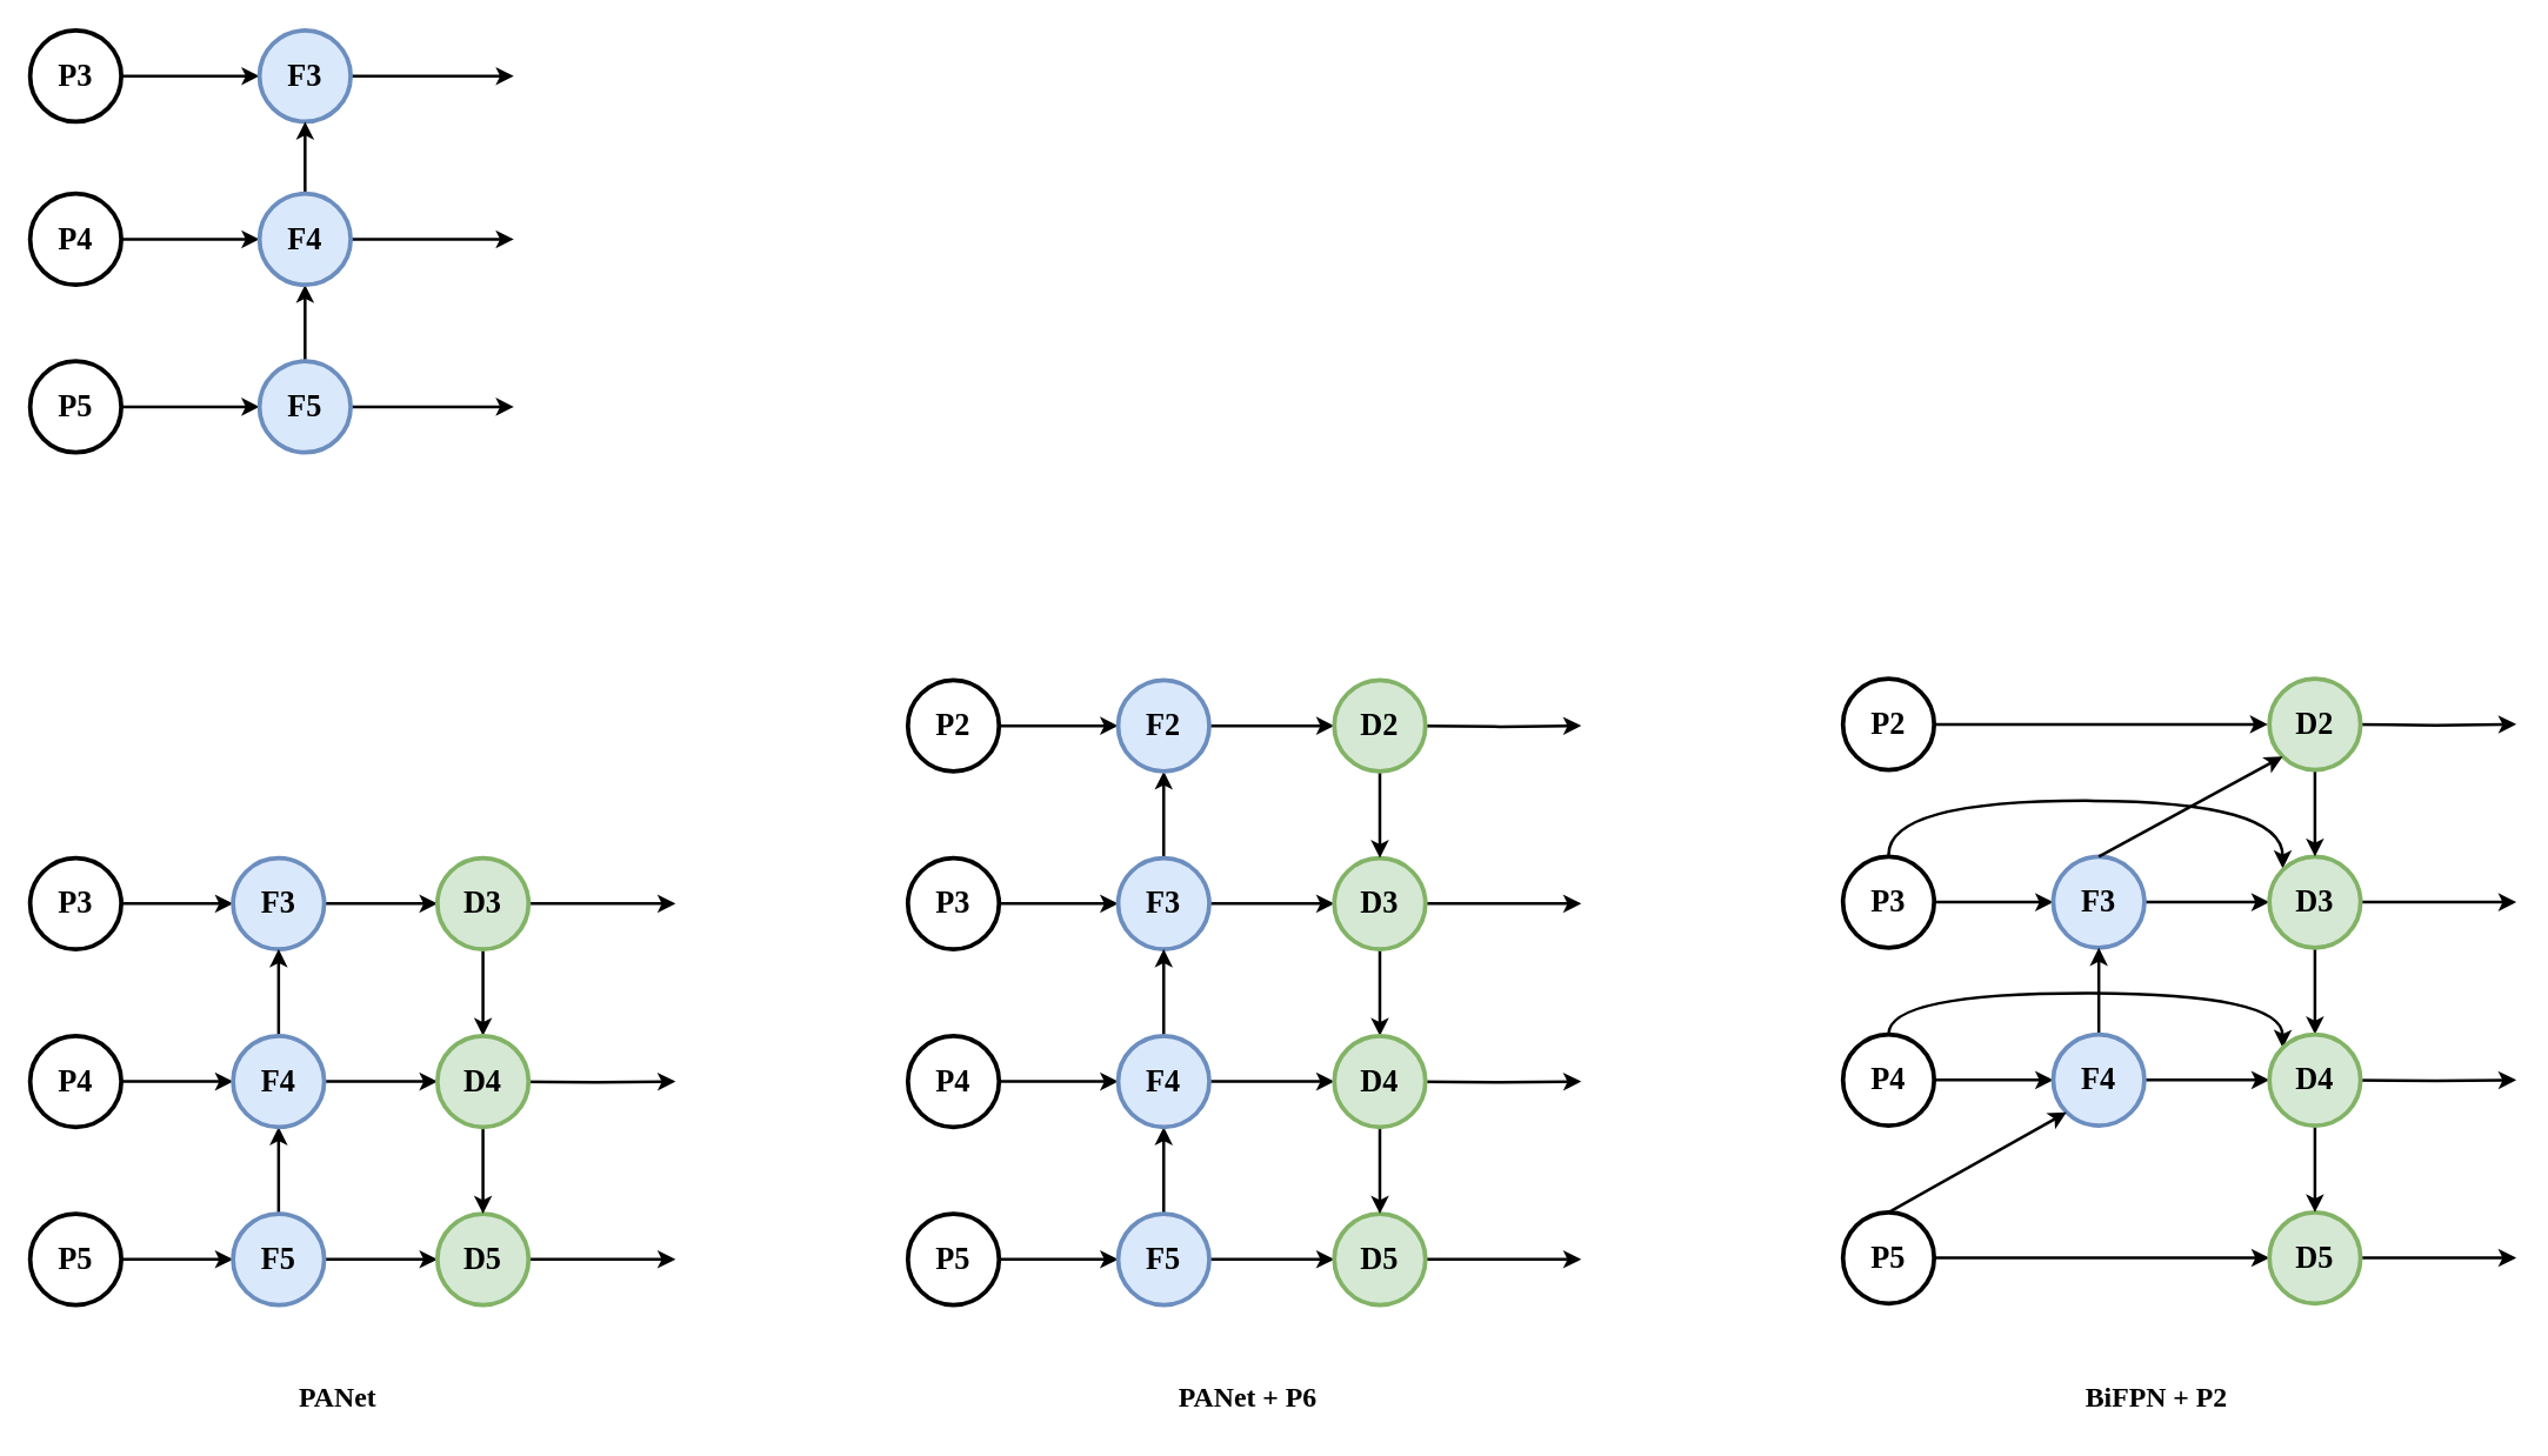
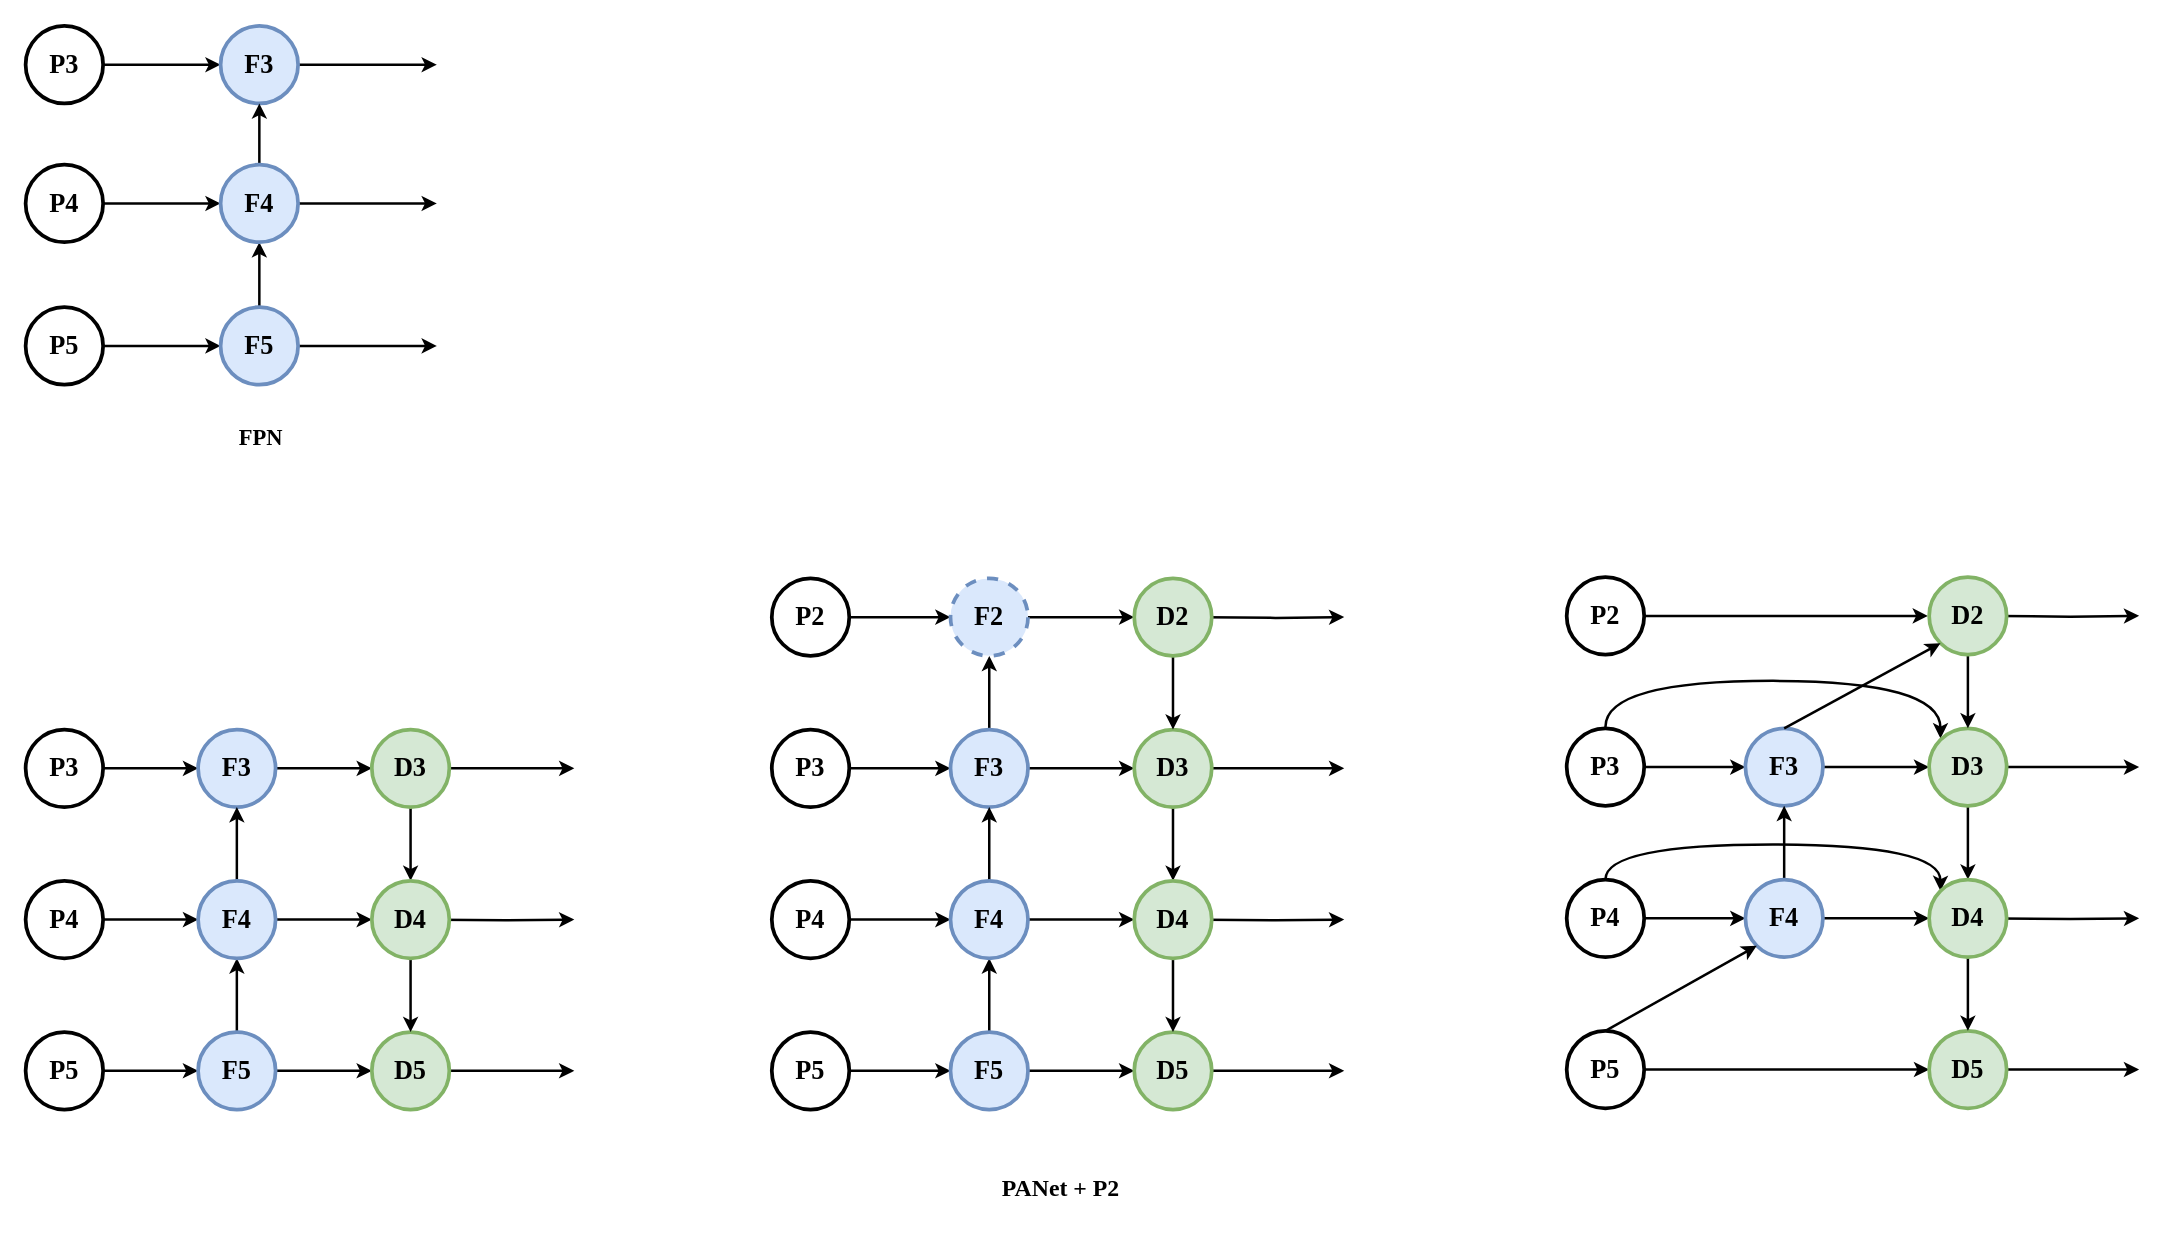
+ <mxCell id="30" value="&lt;font style=&quot;font-size: 18px;&quot;&gt;&lt;b&gt;FPN&lt;/b&gt;&lt;/font&gt;" style="text;html=1;align=center;verticalAlign=middle;resizable=0;points=[];autosize=1;strokeColor=none;fillColor=none;fontFamily=Times New Roman;" vertex="1" parent="1"><mxGeometry x="181" y="333" width="53" height="34" as="geometry" /></mxCell>
- <mxCell id="65" value="&lt;font style=&quot;font-size: 21px;&quot;&gt;&lt;b&gt;F2&lt;/b&gt;&lt;/font&gt;" style="ellipse;whiteSpace=wrap;html=1;aspect=fixed;strokeWidth=3;fillColor=#dae8fc;strokeColor=#6c8ebf;fontFamily=Times New Roman;" vertex="1" parent="1"><mxGeometry x="760" y="462" width="62" height="62" as="geometry" /></mxCell>
+ <mxCell id="65" value="&lt;font style=&quot;font-size: 21px;&quot;&gt;&lt;b&gt;F2&lt;/b&gt;&lt;/font&gt;" style="ellipse;whiteSpace=wrap;html=1;aspect=fixed;strokeWidth=3;fillColor=#dae8fc;strokeColor=#6c8ebf;fontFamily=Times New Roman;dashed=1;" vertex="1" parent="1"><mxGeometry x="760" y="462" width="62" height="62" as="geometry" /></mxCell>
- <mxCell id="99" value="&lt;span style=&quot;font-size: 19px;&quot;&gt;&lt;b&gt;PANet&lt;/b&gt;&lt;/span&gt;" style="text;html=1;align=center;verticalAlign=middle;resizable=0;points=[];autosize=1;strokeColor=none;fillColor=none;fontSize=11;fontFamily=Times New Roman;fontColor=default;" vertex="1" parent="1"><mxGeometry x="194" y="933" width="70" height="35" as="geometry" /></mxCell>
- <mxCell id="97" value="&lt;span style=&quot;font-size: 19px;&quot;&gt;&lt;b&gt;PANet + P6&lt;/b&gt;&lt;/span&gt;" style="text;html=1;align=center;verticalAlign=middle;resizable=0;points=[];autosize=1;strokeColor=none;fillColor=none;fontSize=11;fontFamily=Times New Roman;fontColor=default;" vertex="1" parent="1"><mxGeometry x="792" y="933" width="112" height="35" as="geometry" /></mxCell>
+ <mxCell id="97" value="&lt;span style=&quot;font-size: 19px;&quot;&gt;&lt;b&gt;PANet + P2&lt;/b&gt;&lt;/span&gt;" style="text;html=1;align=center;verticalAlign=middle;resizable=0;points=[];autosize=1;strokeColor=none;fillColor=none;fontSize=11;fontFamily=Times New Roman;fontColor=default;" vertex="1" parent="1"><mxGeometry x="792" y="933" width="112" height="35" as="geometry" /></mxCell>
- <mxCell id="98" value="&lt;span style=&quot;font-size: 19px;&quot;&gt;&lt;b&gt;BiFPN + P2&lt;/b&gt;&lt;/span&gt;" style="text;html=1;align=center;verticalAlign=middle;resizable=0;points=[];autosize=1;strokeColor=none;fillColor=none;fontSize=11;fontFamily=Times New Roman;fontColor=default;" vertex="1" parent="1"><mxGeometry x="1409" y="933" width="114" height="35" as="geometry" /></mxCell>
